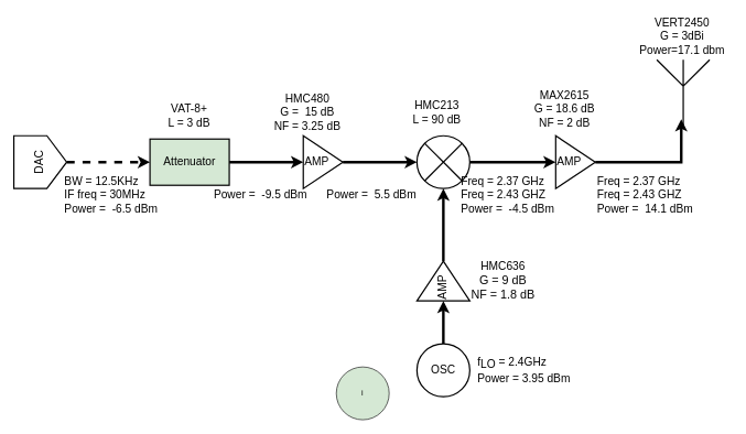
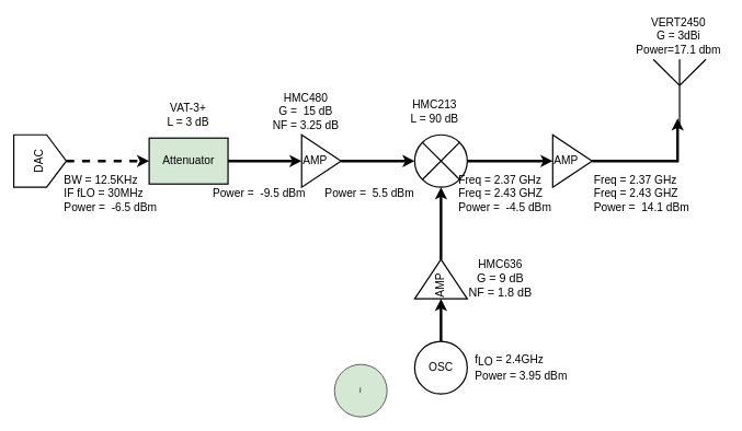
- <mxCell id="19" value="MAX2615&lt;br style=&quot;font-size: 17px;&quot;&gt;G = 18.6 dB&lt;br style=&quot;font-size: 17px;&quot;&gt;NF = 2 dB" style="text;html=1;align=center;verticalAlign=middle;resizable=0;points=[];autosize=1;strokeColor=none;fillColor=none;fontSize=17;" vertex="1" parent="1"><mxGeometry x="798" y="130" width="110" height="70" as="geometry" /></mxCell>
- <mxCell id="25" value="VAT-8+&lt;br style=&quot;font-size: 17px;&quot;&gt;L = 3 dB" style="text;html=1;align=center;verticalAlign=middle;resizable=0;points=[];autosize=1;strokeColor=none;fillColor=none;fontSize=17;" vertex="1" parent="1"><mxGeometry x="240" y="150" width="90" height="50" as="geometry" /></mxCell>
+ <mxCell id="25" value="VAT-3+&lt;br style=&quot;font-size: 17px;&quot;&gt;L = 3 dB" style="text;html=1;align=center;verticalAlign=middle;resizable=0;points=[];autosize=1;strokeColor=none;fillColor=none;fontSize=17;" vertex="1" parent="1"><mxGeometry x="240" y="150" width="90" height="50" as="geometry" /></mxCell>
- <mxCell id="16" value="&lt;div style=&quot;text-align: left; font-size: 17px;&quot;&gt;&lt;span style=&quot;background-color: initial; font-size: 17px;&quot;&gt;&lt;font style=&quot;font-size: 17px;&quot;&gt;BW = 12.5KHz&lt;/font&gt;&lt;/span&gt;&lt;/div&gt;&lt;div style=&quot;text-align: left; font-size: 17px;&quot;&gt;&lt;span style=&quot;background-color: initial; font-size: 17px;&quot;&gt;&lt;font style=&quot;font-size: 17px;&quot;&gt;IF freq = 30MHz&lt;/font&gt;&lt;/span&gt;&lt;/div&gt;&lt;div style=&quot;text-align: left; font-size: 17px;&quot;&gt;&lt;span style=&quot;background-color: initial; font-size: 17px;&quot;&gt;&lt;font style=&quot;font-size: 17px;&quot;&gt;Power =&amp;nbsp; -6.5 dBm&lt;/font&gt;&lt;/span&gt;&lt;/div&gt;" style="text;html=1;align=center;verticalAlign=middle;resizable=0;points=[];autosize=1;strokeColor=none;fillColor=none;fontSize=17;" vertex="1" parent="1"><mxGeometry x="87" y="260" width="160" height="70" as="geometry" /></mxCell>
+ <mxCell id="16" value="&lt;div style=&quot;text-align: left; font-size: 17px;&quot;&gt;&lt;span style=&quot;background-color: initial; font-size: 17px;&quot;&gt;&lt;font style=&quot;font-size: 17px;&quot;&gt;BW = 12.5KHz&lt;/font&gt;&lt;/span&gt;&lt;/div&gt;&lt;div style=&quot;text-align: left; font-size: 17px;&quot;&gt;&lt;span style=&quot;background-color: initial; font-size: 17px;&quot;&gt;&lt;font style=&quot;font-size: 17px;&quot;&gt;IF fLO = 30MHz&lt;/font&gt;&lt;/span&gt;&lt;/div&gt;&lt;div style=&quot;text-align: left; font-size: 17px;&quot;&gt;&lt;span style=&quot;background-color: initial; font-size: 17px;&quot;&gt;&lt;font style=&quot;font-size: 17px;&quot;&gt;Power =&amp;nbsp; -6.5 dBm&lt;/font&gt;&lt;/span&gt;&lt;/div&gt;" style="text;html=1;align=center;verticalAlign=middle;resizable=0;points=[];autosize=1;strokeColor=none;fillColor=none;fontSize=17;" vertex="1" parent="1"><mxGeometry x="87" y="260" width="160" height="70" as="geometry" /></mxCell>
